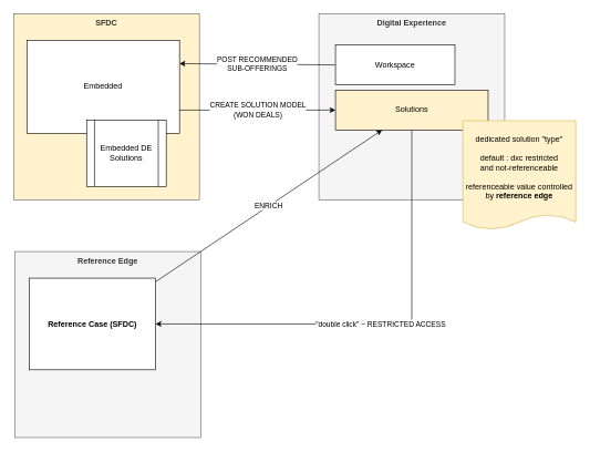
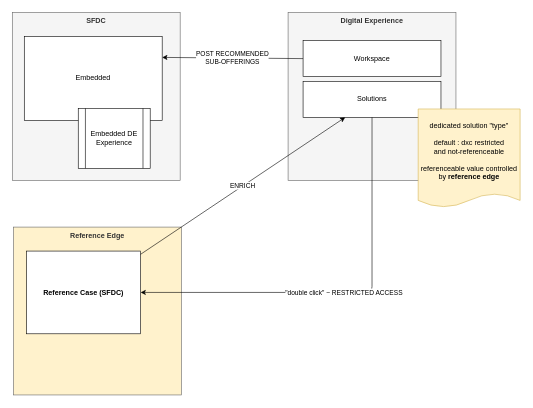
- <mxCell id="2" value="SFDC" style="whiteSpace=wrap;html=1;aspect=fixed;verticalAlign=top;fontStyle=1;fillColor=#fff2cc;strokeColor=#666666;fontColor=#333333;" vertex="1" parent="1"><mxGeometry x="20" y="20" width="280" height="280" as="geometry" /></mxCell>
+ <mxCell id="2" value="SFDC" style="whiteSpace=wrap;html=1;aspect=fixed;verticalAlign=top;fontStyle=1;fillColor=#f5f5f5;strokeColor=#666666;fontColor=#333333;" vertex="1" parent="1"><mxGeometry x="20" y="20" width="280" height="280" as="geometry" /></mxCell>
- <mxCell id="5" value="Workspace" style="rounded=0;whiteSpace=wrap;html=1;" vertex="1" parent="1"><mxGeometry x="505" y="67" width="180" height="60" as="geometry" /></mxCell>
+ <mxCell id="5" value="Workspace" style="rounded=0;whiteSpace=wrap;html=1;" vertex="1" parent="1"><mxGeometry x="505" y="67" width="230" height="60" as="geometry" /></mxCell>
- <mxCell id="8" value="CREATE SOLUTION MODEL&lt;br&gt;(WON DEALS)" style="endArrow=classic;html=1;entryX=0;entryY=0.5;entryDx=0;entryDy=0;exitX=1;exitY=0.75;exitDx=0;exitDy=0;" edge="1" parent="1" source="4" target="7"><mxGeometry width="50" height="50" relative="1" as="geometry"><mxPoint x="240" y="430" as="sourcePoint" /><mxPoint x="400" y="350" as="targetPoint" /></mxGeometry></mxCell>
- <mxCell id="7" value="Solutions" style="rounded=0;whiteSpace=wrap;html=1;fillColor=#fff2cc;" vertex="1" parent="1"><mxGeometry x="505" y="135" width="230" height="60" as="geometry" /></mxCell>
+ <mxCell id="7" value="Solutions" style="rounded=0;whiteSpace=wrap;html=1;" vertex="1" parent="1"><mxGeometry x="505" y="135" width="230" height="60" as="geometry" /></mxCell>
- <mxCell id="9" value="Embedded DE Solutions" style="shape=process;whiteSpace=wrap;html=1;backgroundOutline=1;" vertex="1" parent="1"><mxGeometry x="130" y="180" width="120" height="100" as="geometry" /></mxCell>
+ <mxCell id="9" value="Embedded DE Experience" style="shape=process;whiteSpace=wrap;html=1;backgroundOutline=1;" vertex="1" parent="1"><mxGeometry x="130" y="180" width="120" height="100" as="geometry" /></mxCell>
- <mxCell id="11" value="Reference Edge" style="whiteSpace=wrap;html=1;aspect=fixed;verticalAlign=top;fontStyle=1;fillColor=#f5f5f5;strokeColor=#666666;fontColor=#333333;" vertex="1" parent="1"><mxGeometry x="22" y="378" width="280" height="280" as="geometry" /></mxCell>
+ <mxCell id="11" value="Reference Edge" style="whiteSpace=wrap;html=1;aspect=fixed;verticalAlign=top;fontStyle=1;fillColor=#fff2cc;strokeColor=#666666;fontColor=#333333;" vertex="1" parent="1"><mxGeometry x="22" y="378" width="280" height="280" as="geometry" /></mxCell>
